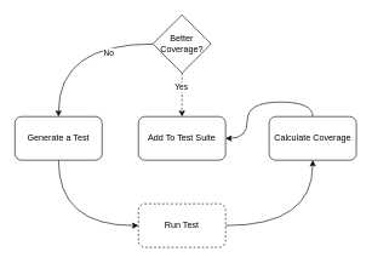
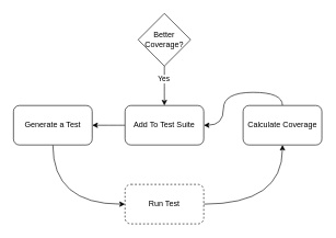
- <mxCell id="8" style="edgeStyle=orthogonalEdgeStyle;curved=1;rounded=0;orthogonalLoop=1;jettySize=auto;html=1;exitX=0;exitY=0.5;exitDx=0;exitDy=0;" edge="1" parent="1" source="12" target="3"><mxGeometry relative="1" as="geometry" /></mxCell>
- <mxCell id="9" value="No" style="edgeLabel;html=1;align=center;verticalAlign=middle;resizable=0;points=[];" vertex="1" connectable="0" parent="8"><mxGeometry x="-0.457" y="11" relative="1" as="geometry"><mxPoint as="offset" /></mxGeometry></mxCell>
- <mxCell id="10" style="edgeStyle=orthogonalEdgeStyle;curved=1;rounded=0;orthogonalLoop=1;jettySize=auto;html=1;exitX=0.5;exitY=1;exitDx=0;exitDy=0;dashed=1;" edge="1" parent="1" source="12" target="14"><mxGeometry relative="1" as="geometry" /></mxCell>
+ <mxCell id="10" style="edgeStyle=orthogonalEdgeStyle;curved=1;rounded=0;orthogonalLoop=1;jettySize=auto;html=1;exitX=0.5;exitY=1;exitDx=0;exitDy=0;" edge="1" parent="1" source="12" target="14"><mxGeometry relative="1" as="geometry" /></mxCell>
+ <mxCell id="13" style="edgeStyle=orthogonalEdgeStyle;curved=1;rounded=0;orthogonalLoop=1;jettySize=auto;html=1;exitX=0;exitY=0.5;exitDx=0;exitDy=0;entryX=1;entryY=0.5;entryDx=0;entryDy=0;" edge="1" parent="1" source="14" target="3"><mxGeometry relative="1" as="geometry" /></mxCell>
